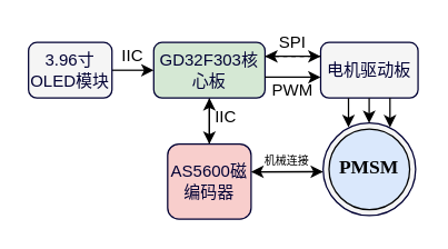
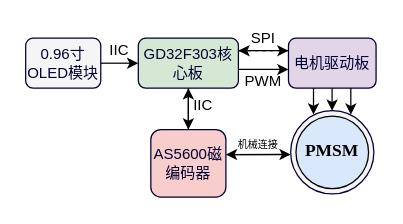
- <mxCell id="6" value="&lt;font color=&quot;#000033&quot;&gt;3.96寸OLED模块&lt;/font&gt;" style="rounded=1;whiteSpace=wrap;html=1;fillColor=#f5f5f5;fontColor=#333333;strokeColor=#000033;" parent="1" vertex="1"><mxGeometry x="20" y="30" width="60" height="40" as="geometry" /></mxCell>
+ <mxCell id="6" value="&lt;font color=&quot;#000033&quot;&gt;0.96寸OLED模块&lt;/font&gt;" style="rounded=1;whiteSpace=wrap;html=1;fillColor=#f5f5f5;fontColor=#333333;strokeColor=#000033;" parent="1" vertex="1"><mxGeometry x="20" y="30" width="60" height="40" as="geometry" /></mxCell>
- <mxCell id="4" value="&lt;font color=&quot;#000033&quot;&gt;电机驱动板&lt;/font&gt;" style="rounded=1;whiteSpace=wrap;html=1;fillColor=#f5f5f5;fontColor=#333333;strokeColor=#000033;" parent="1" vertex="1"><mxGeometry x="230" y="30" width="70" height="40" as="geometry" /></mxCell>
+ <mxCell id="4" value="&lt;font color=&quot;#000033&quot;&gt;电机驱动板&lt;/font&gt;" style="rounded=1;whiteSpace=wrap;html=1;fillColor=#e1d5e7;fontColor=#333333;strokeColor=#000033;" parent="1" vertex="1"><mxGeometry x="230" y="30" width="70" height="40" as="geometry" /></mxCell>
